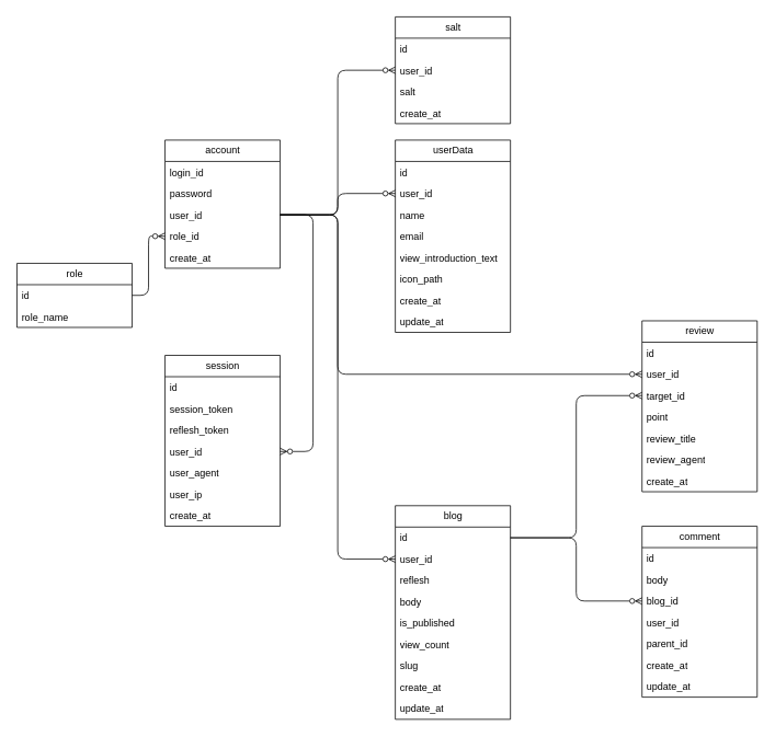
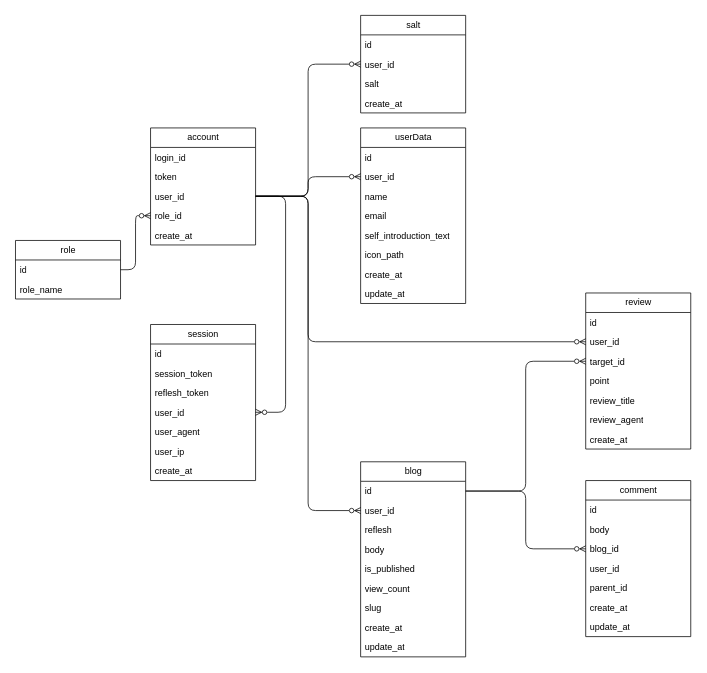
- <mxCell id="4" value="password" style="text;align=left;verticalAlign=top;spacingLeft=4;spacingRight=4;overflow=hidden;rotatable=0;points=[[0,0.5],[1,0.5]];portConstraint=eastwest;whiteSpace=wrap;html=1;labelBackgroundColor=default;" vertex="1" parent="2"><mxGeometry y="52" width="140" height="26" as="geometry" /></mxCell>
+ <mxCell id="4" value="token" style="text;align=left;verticalAlign=top;spacingLeft=4;spacingRight=4;overflow=hidden;rotatable=0;points=[[0,0.5],[1,0.5]];portConstraint=eastwest;whiteSpace=wrap;html=1;labelBackgroundColor=default;" vertex="1" parent="2"><mxGeometry y="52" width="140" height="26" as="geometry" /></mxCell>
- <mxCell id="27" value="view_introduction_text" style="text;align=left;verticalAlign=top;spacingLeft=4;spacingRight=4;overflow=hidden;rotatable=0;points=[[0,0.5],[1,0.5]];portConstraint=eastwest;whiteSpace=wrap;html=1;labelBackgroundColor=default;" vertex="1" parent="22"><mxGeometry y="130" width="140" height="26" as="geometry" /></mxCell>
+ <mxCell id="27" value="self_introduction_text" style="text;align=left;verticalAlign=top;spacingLeft=4;spacingRight=4;overflow=hidden;rotatable=0;points=[[0,0.5],[1,0.5]];portConstraint=eastwest;whiteSpace=wrap;html=1;labelBackgroundColor=default;" vertex="1" parent="22"><mxGeometry y="130" width="140" height="26" as="geometry" /></mxCell>
